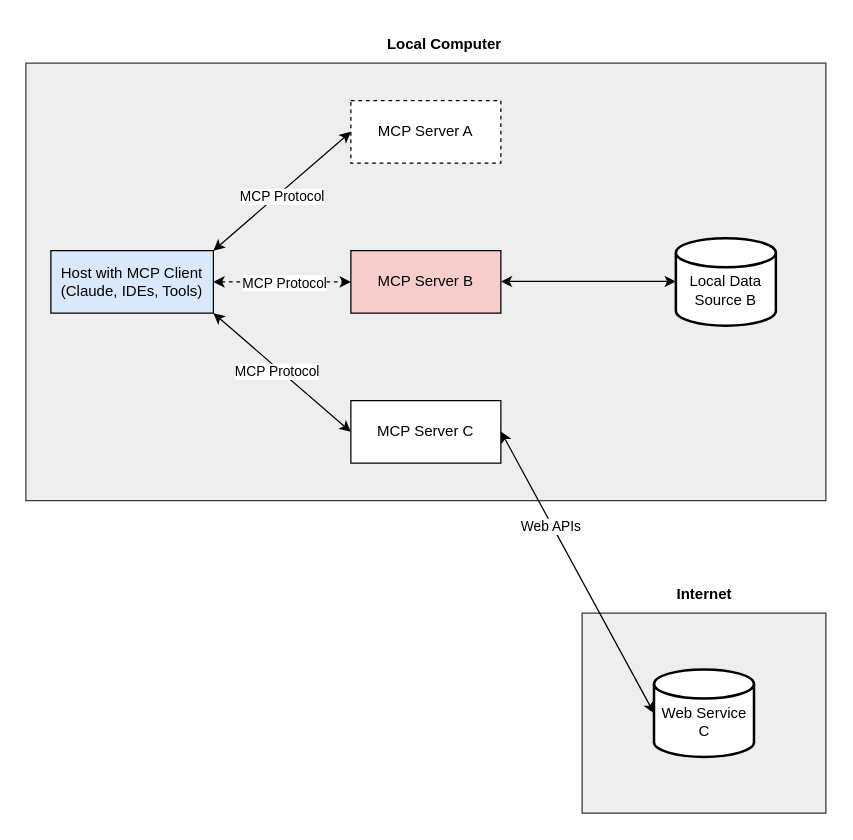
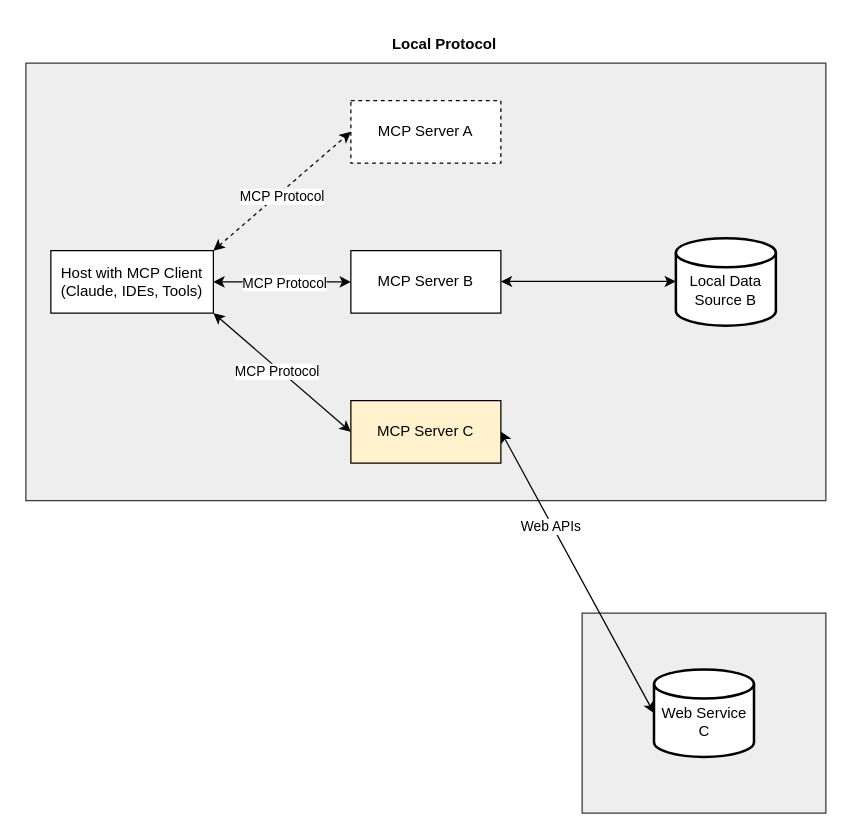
- <mxCell id="19" value="&lt;b&gt;Local Computer&lt;/b&gt;" style="text;strokeColor=none;align=center;fillColor=none;html=1;verticalAlign=middle;whiteSpace=wrap;rounded=0;" vertex="1" parent="1"><mxGeometry x="285" y="20" width="140" height="30" as="geometry" /></mxCell>
+ <mxCell id="19" value="&lt;b&gt;Local Protocol&lt;/b&gt;" style="text;strokeColor=none;align=center;fillColor=none;html=1;verticalAlign=middle;whiteSpace=wrap;rounded=0;" vertex="1" parent="1"><mxGeometry x="285" y="20" width="140" height="30" as="geometry" /></mxCell>
- <mxCell id="8" value="" style="endArrow=classic;startArrow=classic;html=1;rounded=0;exitX=1;exitY=0;exitDx=0;exitDy=0;entryX=0;entryY=0.5;entryDx=0;entryDy=0;" edge="1" parent="1" source="4" target="5"><mxGeometry width="50" height="50" relative="1" as="geometry"><mxPoint x="230" y="160" as="sourcePoint" /><mxPoint x="220" y="140.857" as="targetPoint" /><Array as="points" /></mxGeometry></mxCell>
+ <mxCell id="8" value="" style="endArrow=classic;startArrow=classic;html=1;rounded=0;exitX=1;exitY=0;exitDx=0;exitDy=0;entryX=0;entryY=0.5;entryDx=0;entryDy=0;dashed=1;" edge="1" parent="1" source="4" target="5"><mxGeometry width="50" height="50" relative="1" as="geometry"><mxPoint x="230" y="160" as="sourcePoint" /><mxPoint x="220" y="140.857" as="targetPoint" /><Array as="points" /></mxGeometry></mxCell>
- <mxCell id="4" value="Host with MCP Client (Claude, IDEs, Tools)" style="rounded=0;whiteSpace=wrap;html=1;fillColor=#dae8fc;" vertex="1" parent="1"><mxGeometry x="40" y="200" width="130" height="50" as="geometry" /></mxCell>
+ <mxCell id="4" value="Host with MCP Client (Claude, IDEs, Tools)" style="rounded=0;whiteSpace=wrap;html=1;" vertex="1" parent="1"><mxGeometry x="40" y="200" width="130" height="50" as="geometry" /></mxCell>
- <mxCell id="10" value="" style="endArrow=classic;startArrow=classic;html=1;rounded=0;exitX=1;exitY=0.5;exitDx=0;exitDy=0;entryX=0;entryY=0.5;entryDx=0;entryDy=0;dashed=1;" edge="1" parent="1" source="4" target="6"><mxGeometry width="50" height="50" relative="1" as="geometry"><mxPoint x="180" y="235" as="sourcePoint" /><mxPoint x="290" y="115" as="targetPoint" /><Array as="points" /></mxGeometry></mxCell>
+ <mxCell id="10" value="" style="endArrow=classic;startArrow=classic;html=1;rounded=0;exitX=1;exitY=0.5;exitDx=0;exitDy=0;entryX=0;entryY=0.5;entryDx=0;entryDy=0;" edge="1" parent="1" source="4" target="6"><mxGeometry width="50" height="50" relative="1" as="geometry"><mxPoint x="180" y="235" as="sourcePoint" /><mxPoint x="290" y="115" as="targetPoint" /><Array as="points" /></mxGeometry></mxCell>
- <mxCell id="6" value="MCP Server B" style="rounded=0;whiteSpace=wrap;html=1;fillColor=#f8cecc;" vertex="1" parent="1"><mxGeometry x="280" y="200" width="120" height="50" as="geometry" /></mxCell>
+ <mxCell id="6" value="MCP Server B" style="rounded=0;whiteSpace=wrap;html=1;" vertex="1" parent="1"><mxGeometry x="280" y="200" width="120" height="50" as="geometry" /></mxCell>
- <mxCell id="7" value="MCP Server C" style="rounded=0;whiteSpace=wrap;html=1;" vertex="1" parent="1"><mxGeometry x="280" y="320" width="120" height="50" as="geometry" /></mxCell>
+ <mxCell id="7" value="MCP Server C" style="rounded=0;whiteSpace=wrap;html=1;fillColor=#fff2cc;" vertex="1" parent="1"><mxGeometry x="280" y="320" width="120" height="50" as="geometry" /></mxCell>
- <mxCell id="20" value="&lt;b&gt;Internet&lt;/b&gt;" style="text;strokeColor=none;align=center;fillColor=none;html=1;verticalAlign=middle;whiteSpace=wrap;rounded=0;" vertex="1" parent="1"><mxGeometry x="492.5" y="460" width="140" height="30" as="geometry" /></mxCell>
